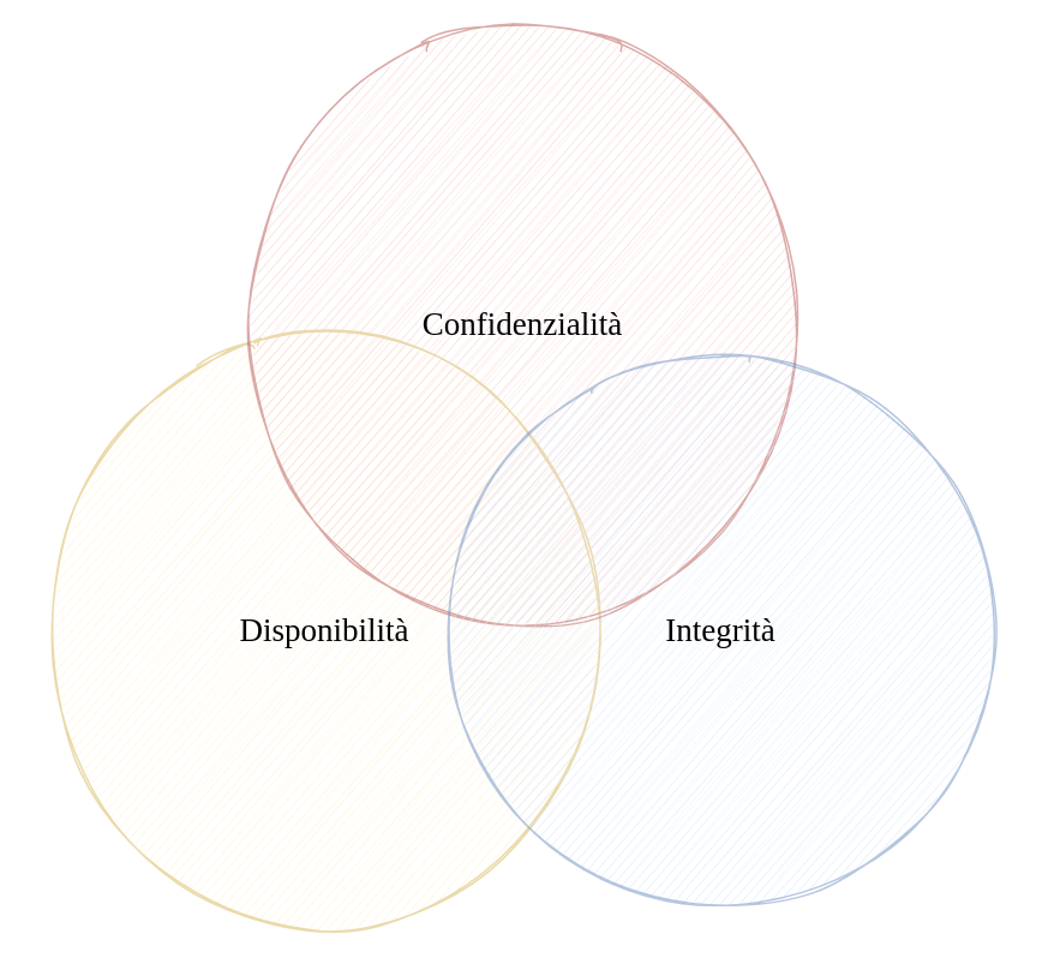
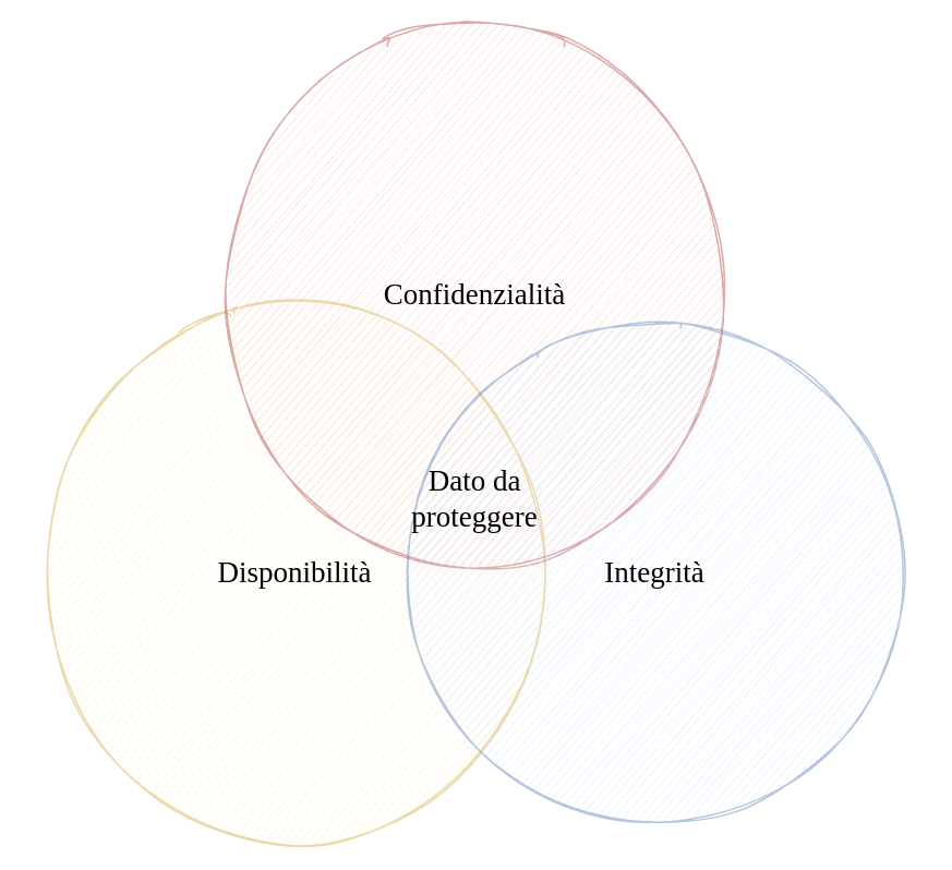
+ <mxCell id="5" value="Dato da proteggere" style="text;html=1;strokeColor=none;fillColor=none;align=center;verticalAlign=middle;whiteSpace=wrap;rounded=0;labelBackgroundColor=none;labelBorderColor=none;sketch=1;fontFamily=Maven Pro;fontSize=18;" parent="1" vertex="1"><mxGeometry x="260" y="290" width="60" height="30" as="geometry" /></mxCell>
